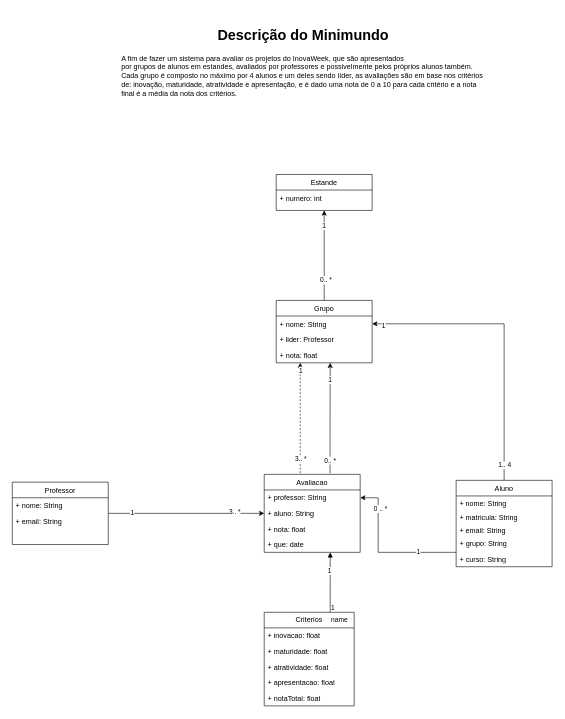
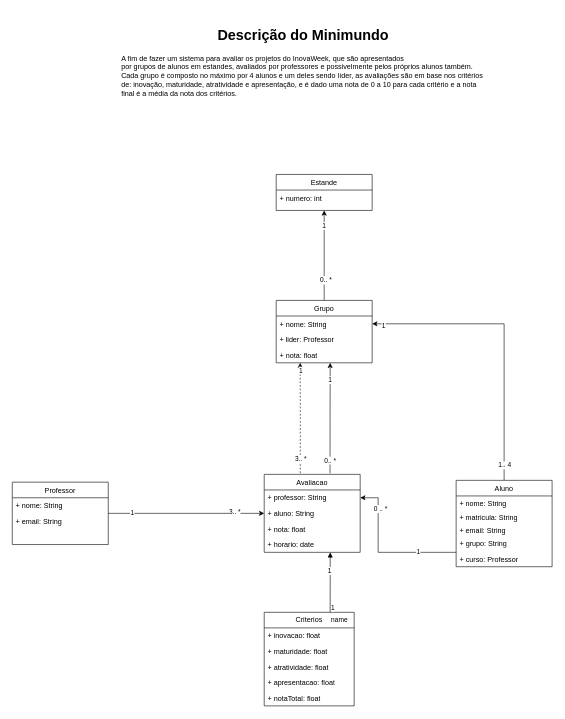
- <mxCell id="41" value="+ que: date" style="text;align=left;verticalAlign=top;spacingLeft=4;spacingRight=4;overflow=hidden;rotatable=0;points=[[0,0.5],[1,0.5]];portConstraint=eastwest;" parent="37" vertex="1"><mxGeometry y="104" width="160" height="26" as="geometry" /></mxCell>
+ <mxCell id="41" value="+ horario: date" style="text;align=left;verticalAlign=top;spacingLeft=4;spacingRight=4;overflow=hidden;rotatable=0;points=[[0,0.5],[1,0.5]];portConstraint=eastwest;" parent="37" vertex="1"><mxGeometry y="104" width="160" height="26" as="geometry" /></mxCell>
- <mxCell id="13" value="+ curso: String" style="text;strokeColor=none;fillColor=none;align=left;verticalAlign=top;spacingLeft=4;spacingRight=4;overflow=hidden;rotatable=0;points=[[0,0.5],[1,0.5]];portConstraint=eastwest;whiteSpace=wrap;html=1;" parent="8" vertex="1"><mxGeometry y="118" width="160" height="26" as="geometry" /></mxCell>
+ <mxCell id="13" value="+ curso: Professor" style="text;strokeColor=none;fillColor=none;align=left;verticalAlign=top;spacingLeft=4;spacingRight=4;overflow=hidden;rotatable=0;points=[[0,0.5],[1,0.5]];portConstraint=eastwest;whiteSpace=wrap;html=1;" parent="8" vertex="1"><mxGeometry y="118" width="160" height="26" as="geometry" /></mxCell>
